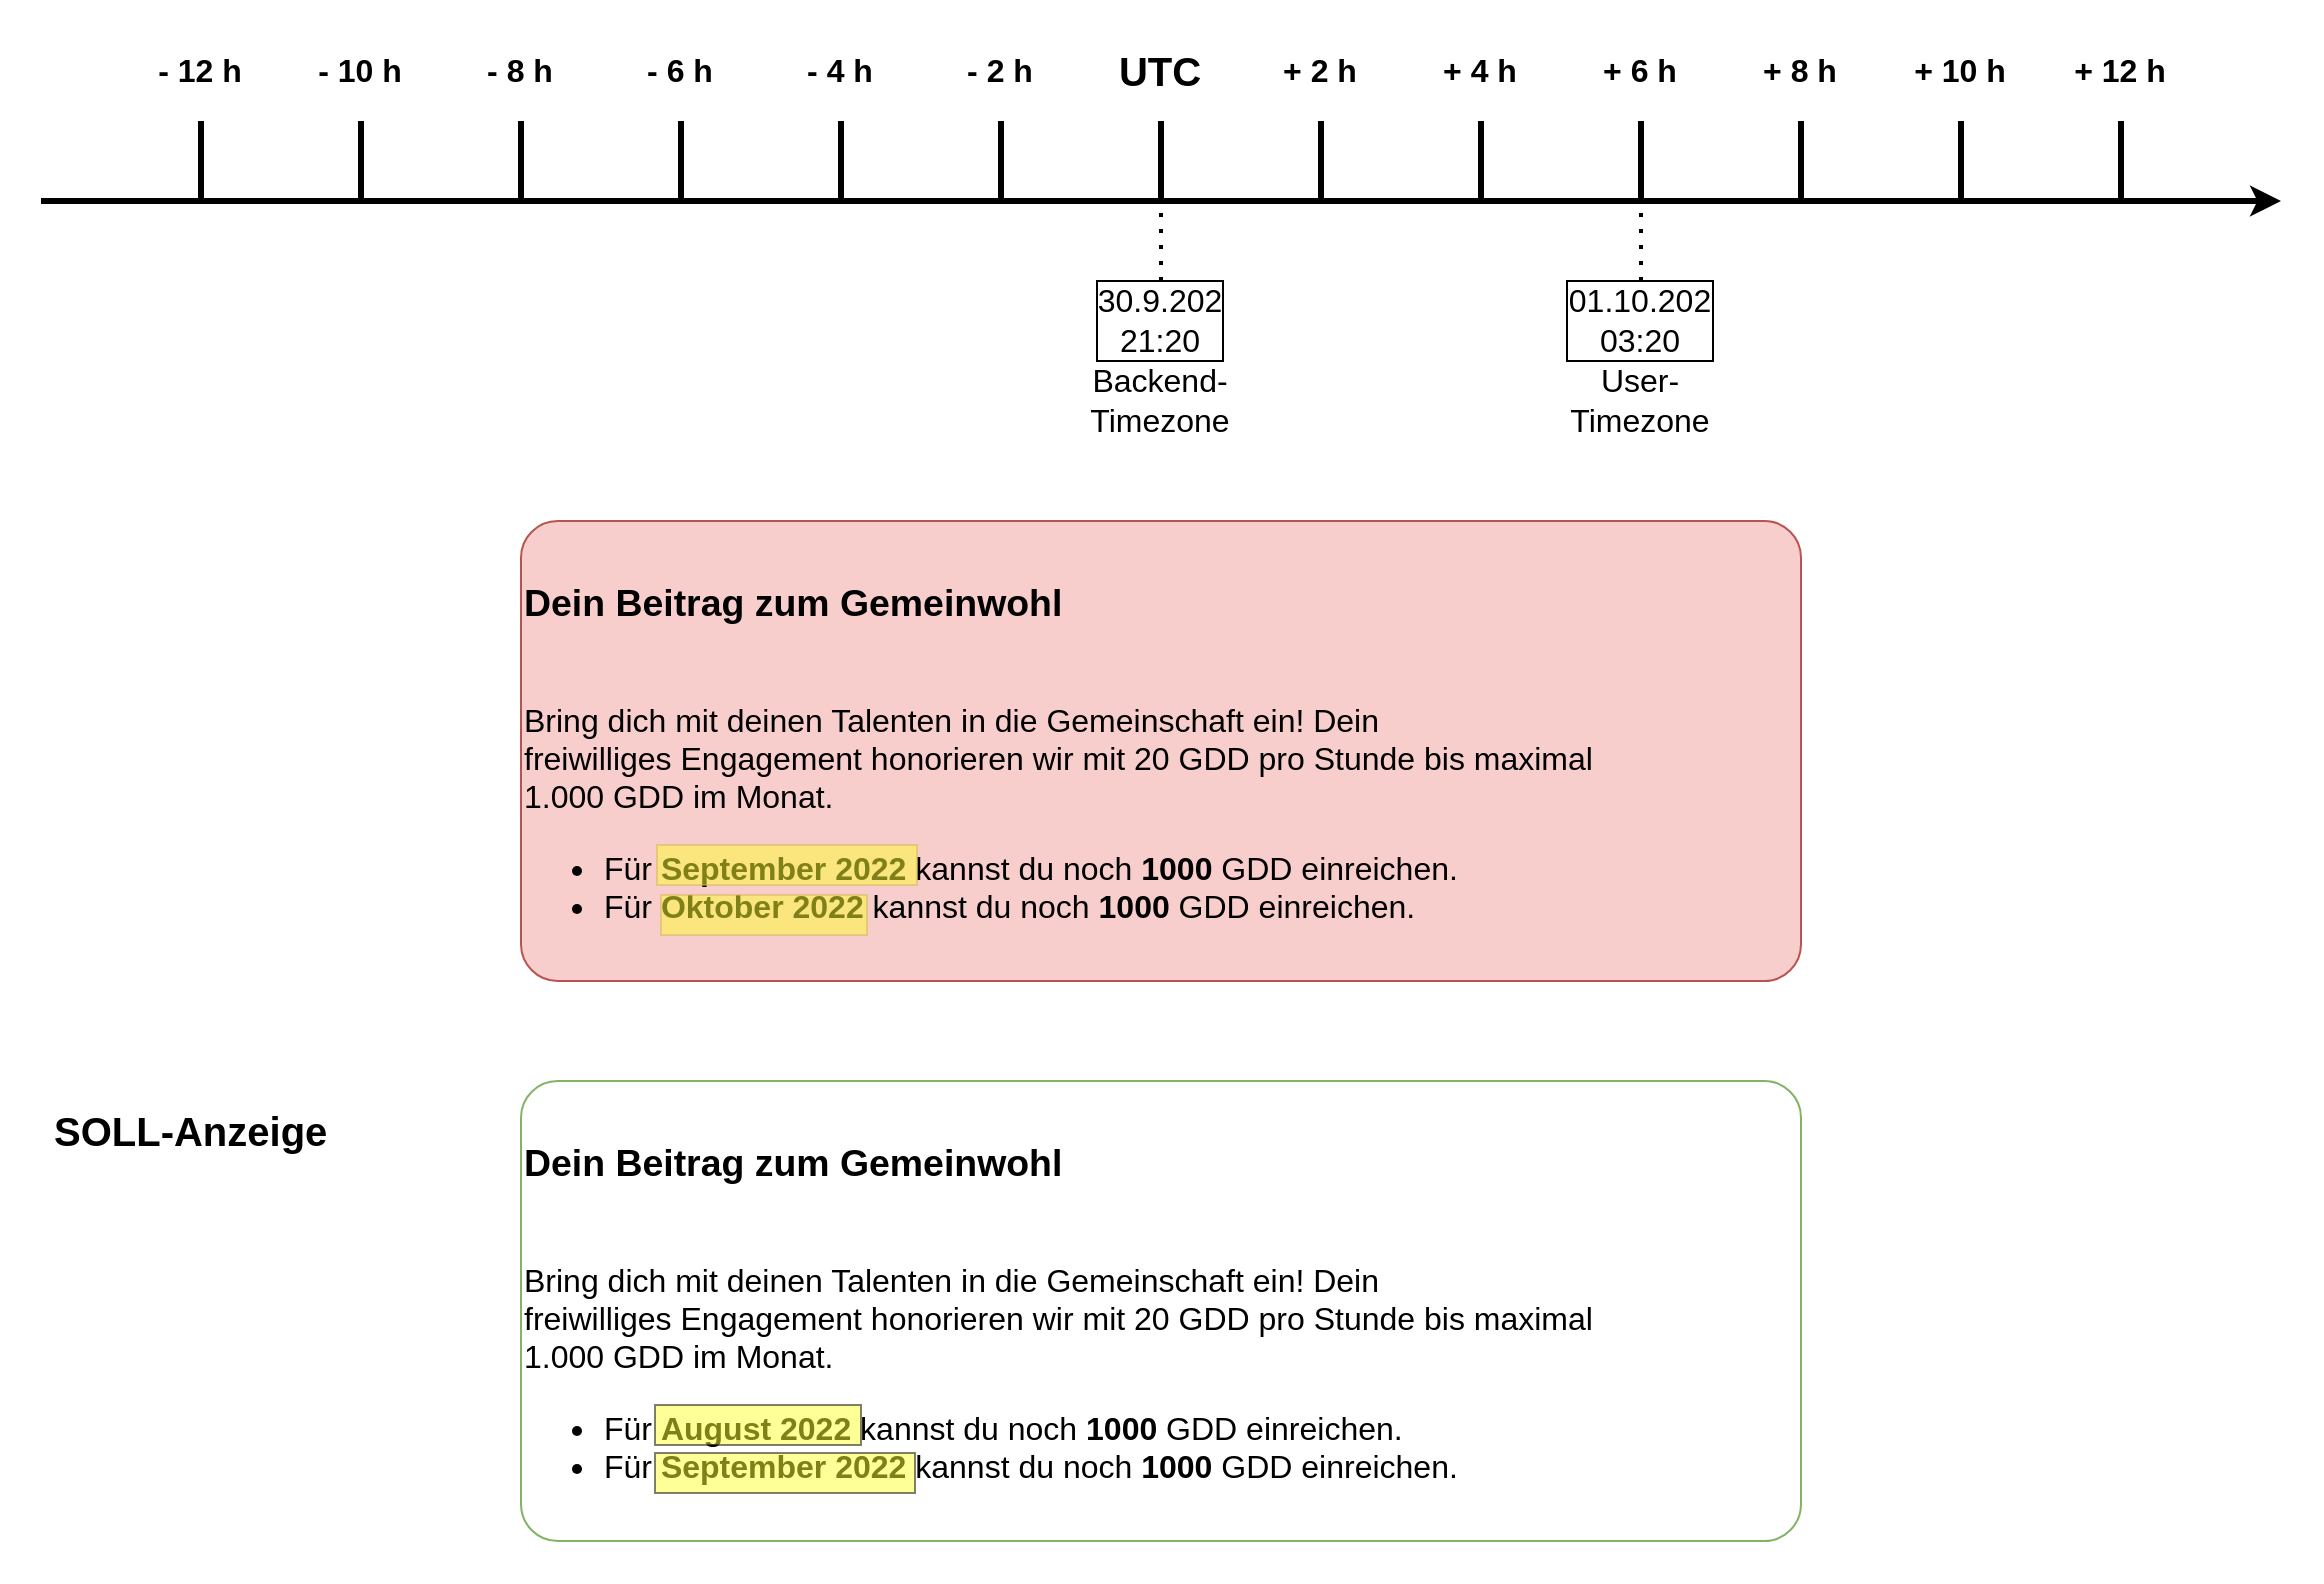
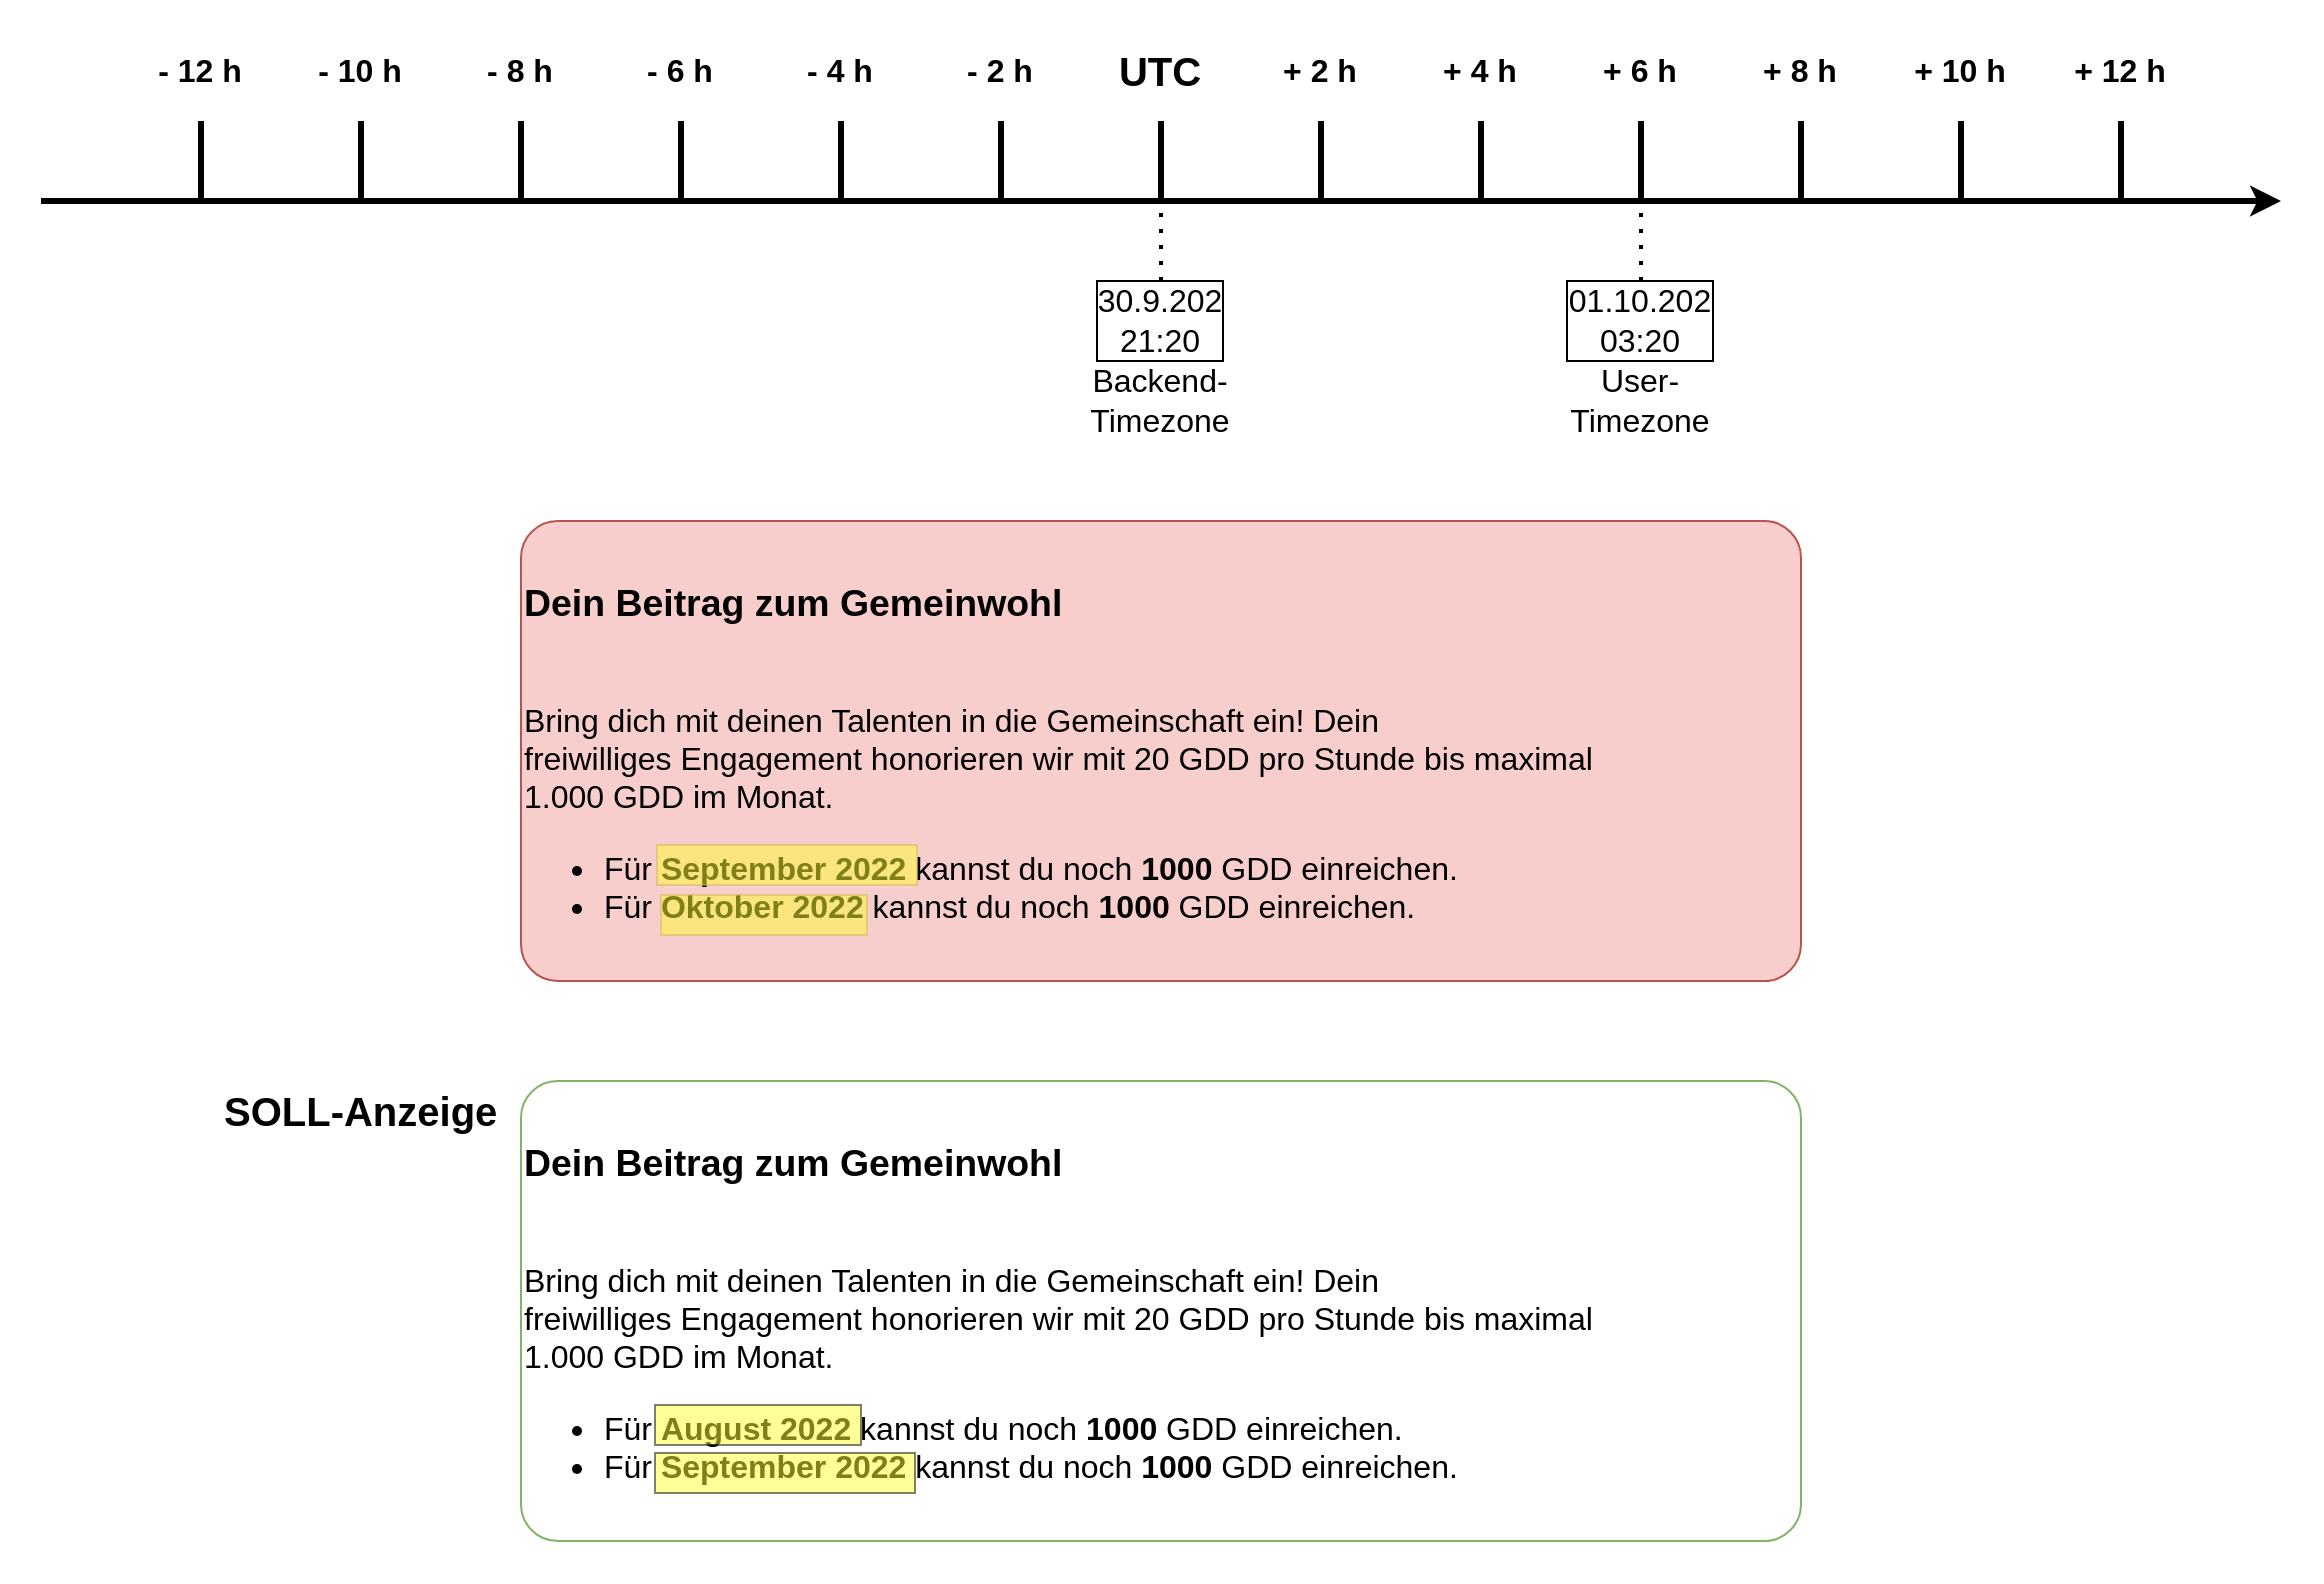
- <mxCell id="37" value="SOLL-Anzeige" style="text;html=1;strokeColor=none;fillColor=none;align=left;verticalAlign=middle;whiteSpace=wrap;rounded=0;labelBackgroundColor=none;labelBorderColor=none;fontSize=20;fontStyle=1" parent="1" vertex="1"><mxGeometry x="25" y="550" width="150" height="30" as="geometry" /></mxCell>
+ <mxCell id="37" value="SOLL-Anzeige" style="text;html=1;strokeColor=none;fillColor=none;align=left;verticalAlign=middle;whiteSpace=wrap;rounded=0;labelBackgroundColor=none;labelBorderColor=none;fontSize=20;fontStyle=1" parent="1" vertex="1"><mxGeometry x="110" y="540" width="150" height="30" as="geometry" /></mxCell>
